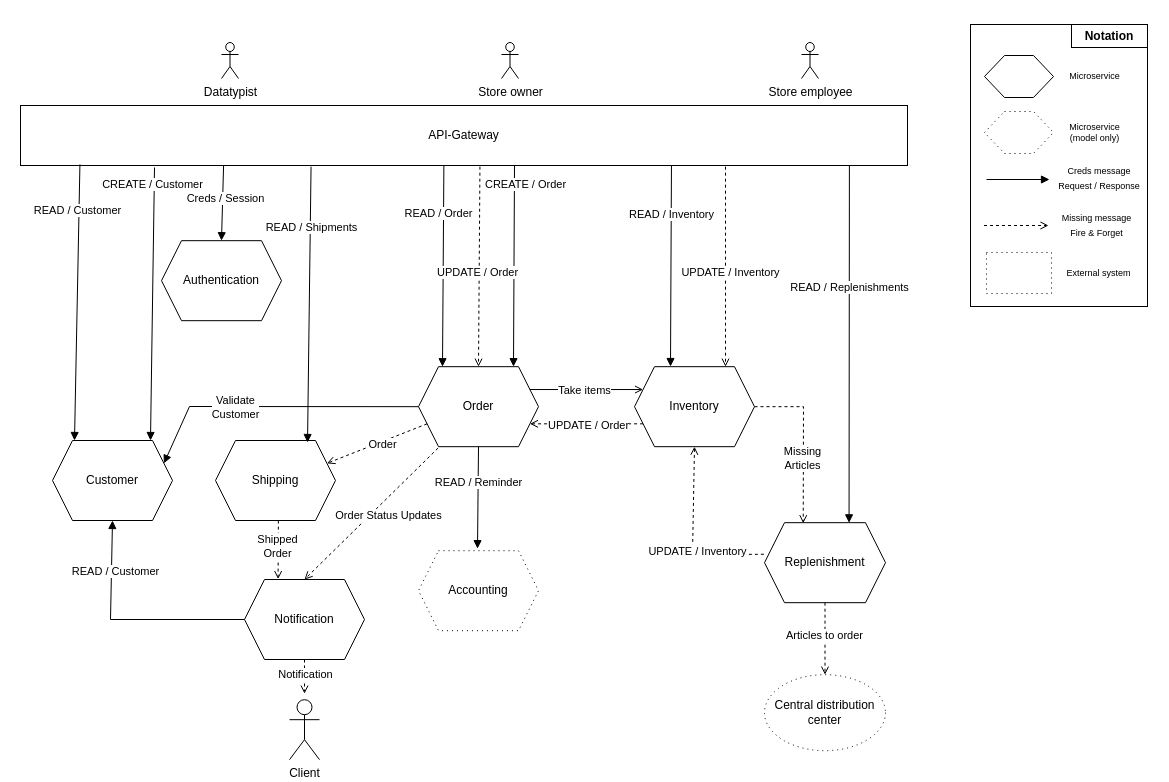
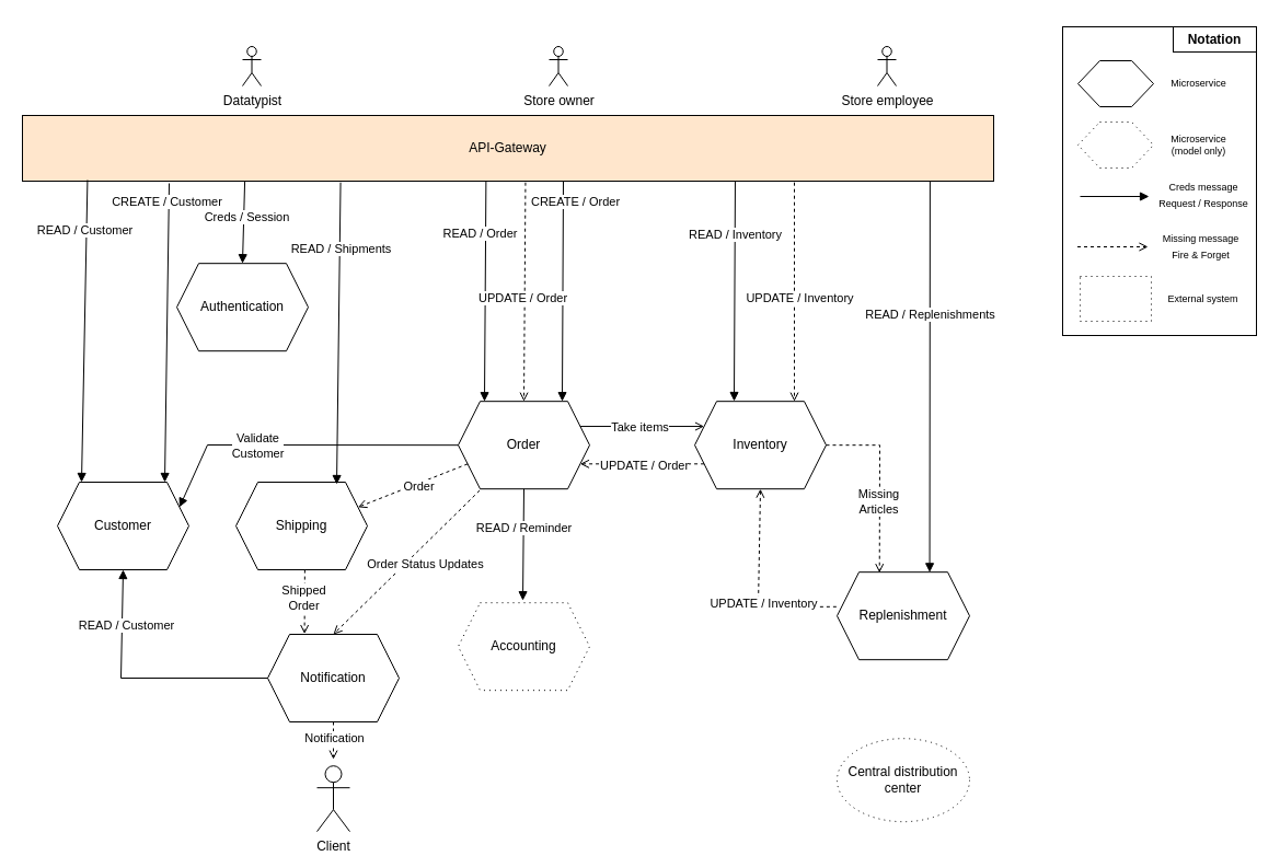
- <mxCell id="9" value="API-Gateway" style="rounded=0;whiteSpace=wrap;html=1;" parent="1" vertex="1"><mxGeometry x="20" y="105" width="887" height="60" as="geometry" /></mxCell>
+ <mxCell id="9" value="API-Gateway" style="rounded=0;whiteSpace=wrap;html=1;fillColor=#ffe6cc;" parent="1" vertex="1"><mxGeometry x="20" y="105" width="887" height="60" as="geometry" /></mxCell>
- <mxCell id="56" value="" style="html=1;verticalAlign=bottom;labelBackgroundColor=none;endArrow=open;endFill=0;dashed=1;rounded=0;exitX=0.5;exitY=1;exitDx=0;exitDy=0;entryX=0.5;entryY=0;entryDx=0;entryDy=0;" parent="1" source="26" target="55" edge="1"><mxGeometry width="160" relative="1" as="geometry"><mxPoint x="910" y="622.18" as="sourcePoint" /><mxPoint x="974.5" y="622.18" as="targetPoint" /></mxGeometry></mxCell>
- <mxCell id="57" value="Articles to order" style="edgeLabel;html=1;align=center;verticalAlign=middle;resizable=0;points=[];" parent="56" vertex="1" connectable="0"><mxGeometry x="-0.167" y="2" relative="1" as="geometry"><mxPoint x="-3" y="2" as="offset" /></mxGeometry></mxCell>
